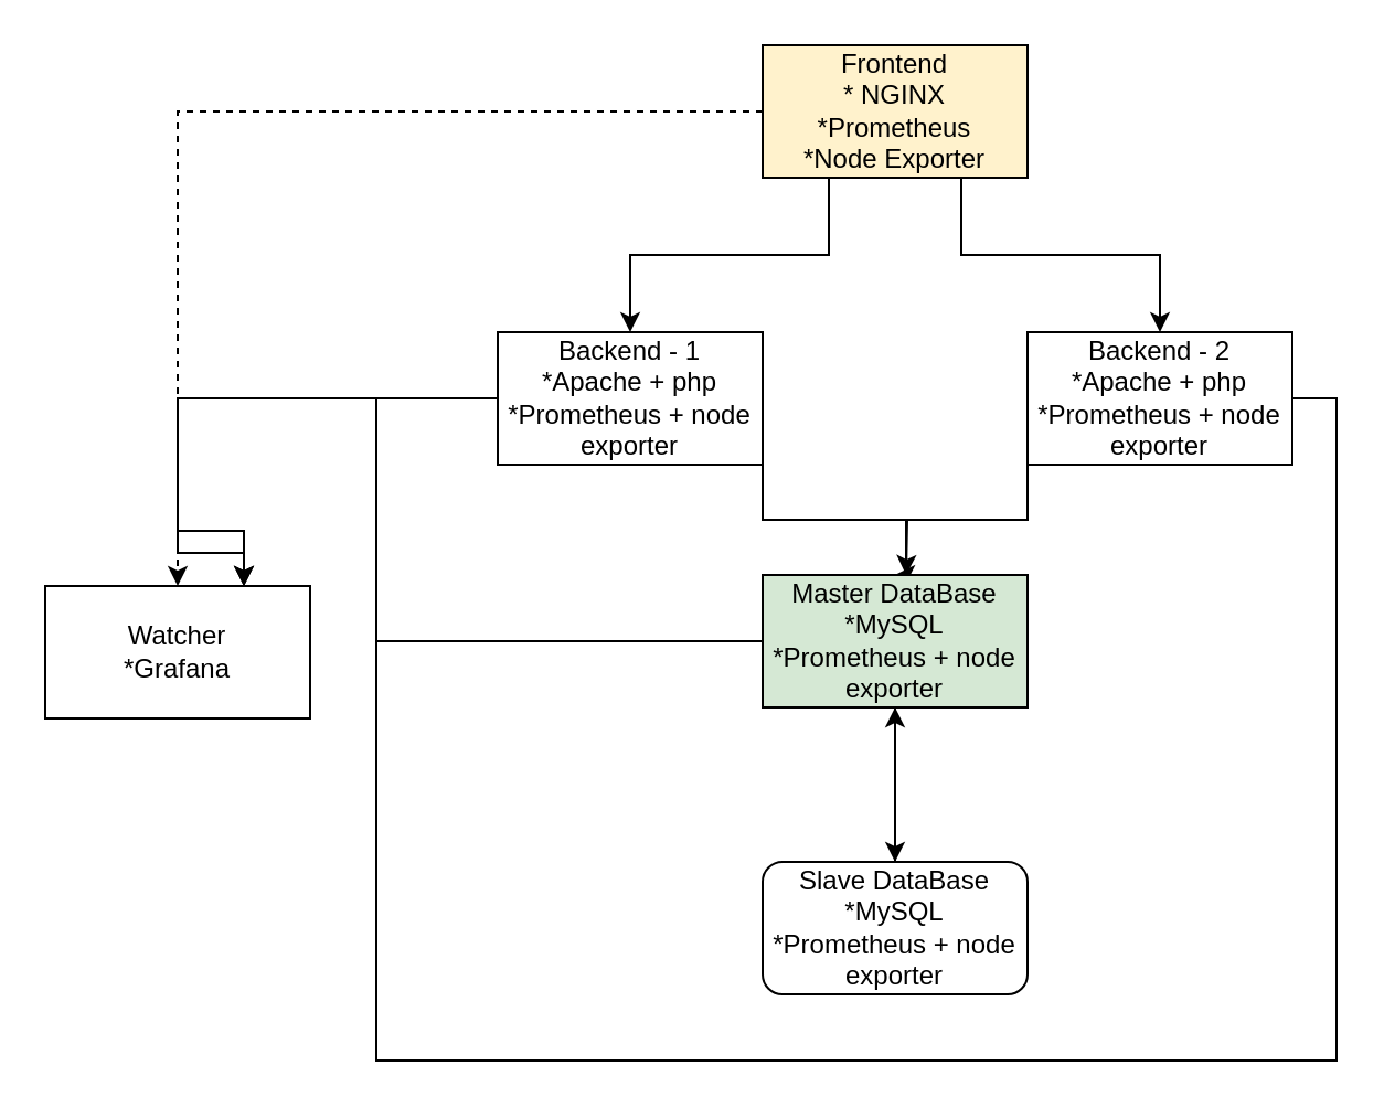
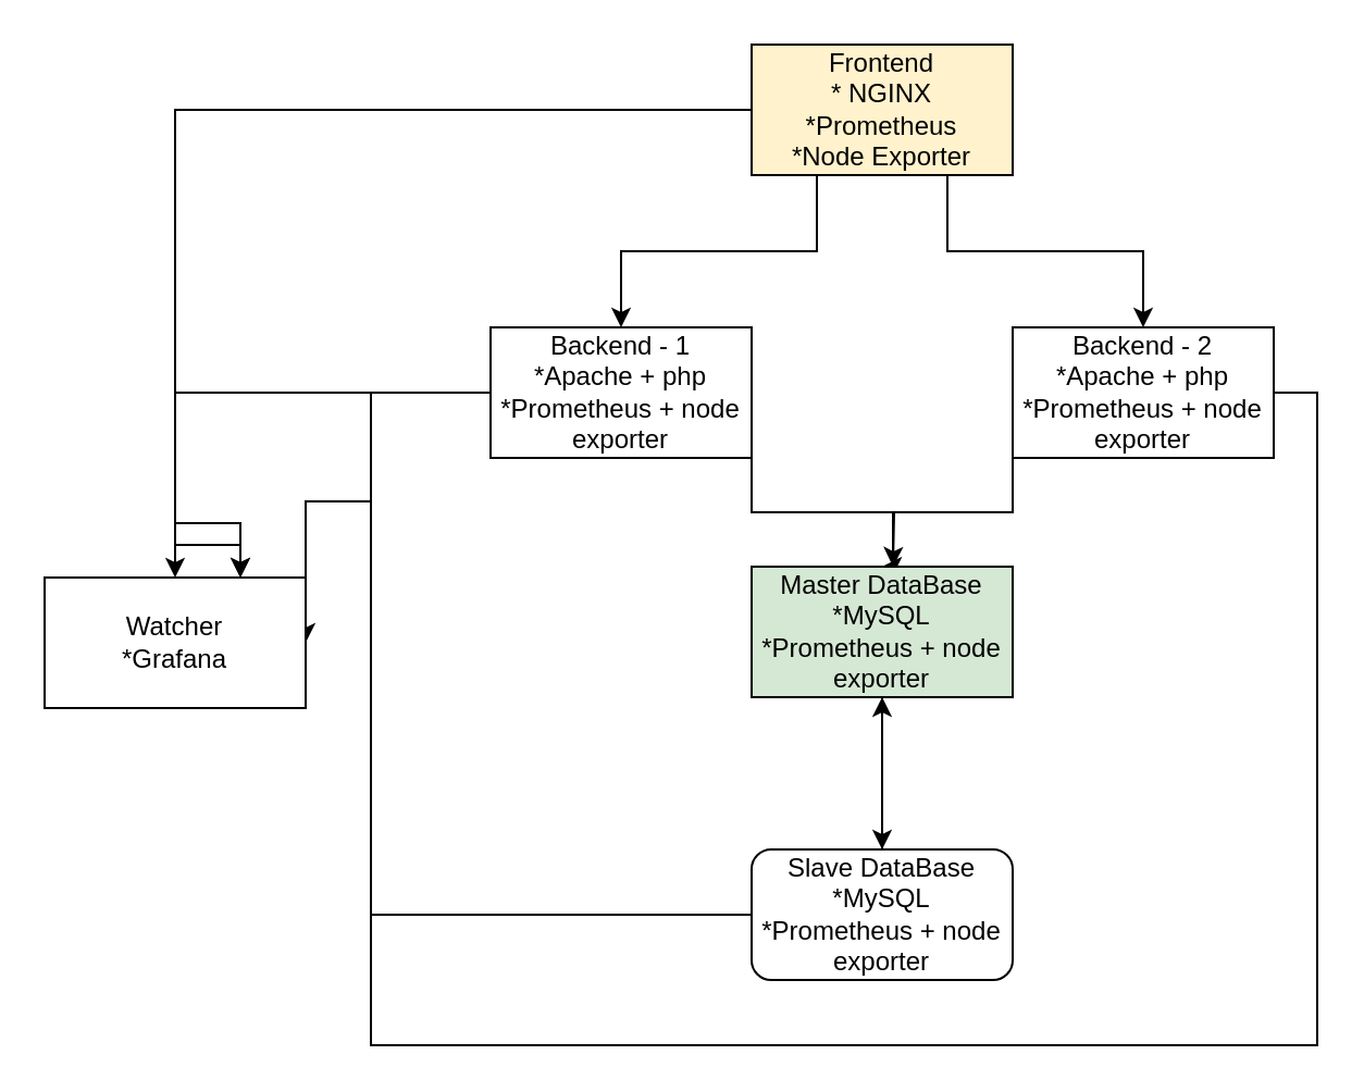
- <mxCell id="4" style="edgeStyle=orthogonalEdgeStyle;rounded=0;orthogonalLoop=1;jettySize=auto;html=1;exitX=0;exitY=0.5;exitDx=0;exitDy=0;entryX=0.5;entryY=0;entryDx=0;entryDy=0;dashed=1;" edge="1" parent="1" source="5" target="18"><mxGeometry relative="1" as="geometry"><mxPoint x="70" y="180" as="targetPoint" /></mxGeometry></mxCell>
+ <mxCell id="4" style="edgeStyle=orthogonalEdgeStyle;rounded=0;orthogonalLoop=1;jettySize=auto;html=1;exitX=0;exitY=0.5;exitDx=0;exitDy=0;entryX=0.5;entryY=0;entryDx=0;entryDy=0;" edge="1" parent="1" source="5" target="18"><mxGeometry relative="1" as="geometry"><mxPoint x="70" y="180" as="targetPoint" /></mxGeometry></mxCell>
- <mxCell id="13" style="edgeStyle=orthogonalEdgeStyle;rounded=0;orthogonalLoop=1;jettySize=auto;html=1;exitX=0;exitY=0.5;exitDx=0;exitDy=0;entryX=0.75;entryY=0;entryDx=0;entryDy=0;" edge="1" parent="1" source="14" target="18"><mxGeometry relative="1" as="geometry"><mxPoint x="70" y="180" as="targetPoint" /><Array as="points"><mxPoint x="170" y="290" /><mxPoint x="170" y="180" /><mxPoint x="80" y="180" /><mxPoint x="80" y="240" /></Array></mxGeometry></mxCell>
+ <mxCell id="16" style="edgeStyle=orthogonalEdgeStyle;rounded=0;orthogonalLoop=1;jettySize=auto;html=1;exitX=0;exitY=0.5;exitDx=0;exitDy=0;entryX=1;entryY=0.5;entryDx=0;entryDy=0;" edge="1" parent="1" source="17" target="18"><mxGeometry relative="1" as="geometry"><mxPoint x="70" y="180" as="targetPoint" /><Array as="points"><mxPoint x="170" y="420" /><mxPoint x="170" y="230" /></Array></mxGeometry></mxCell>
